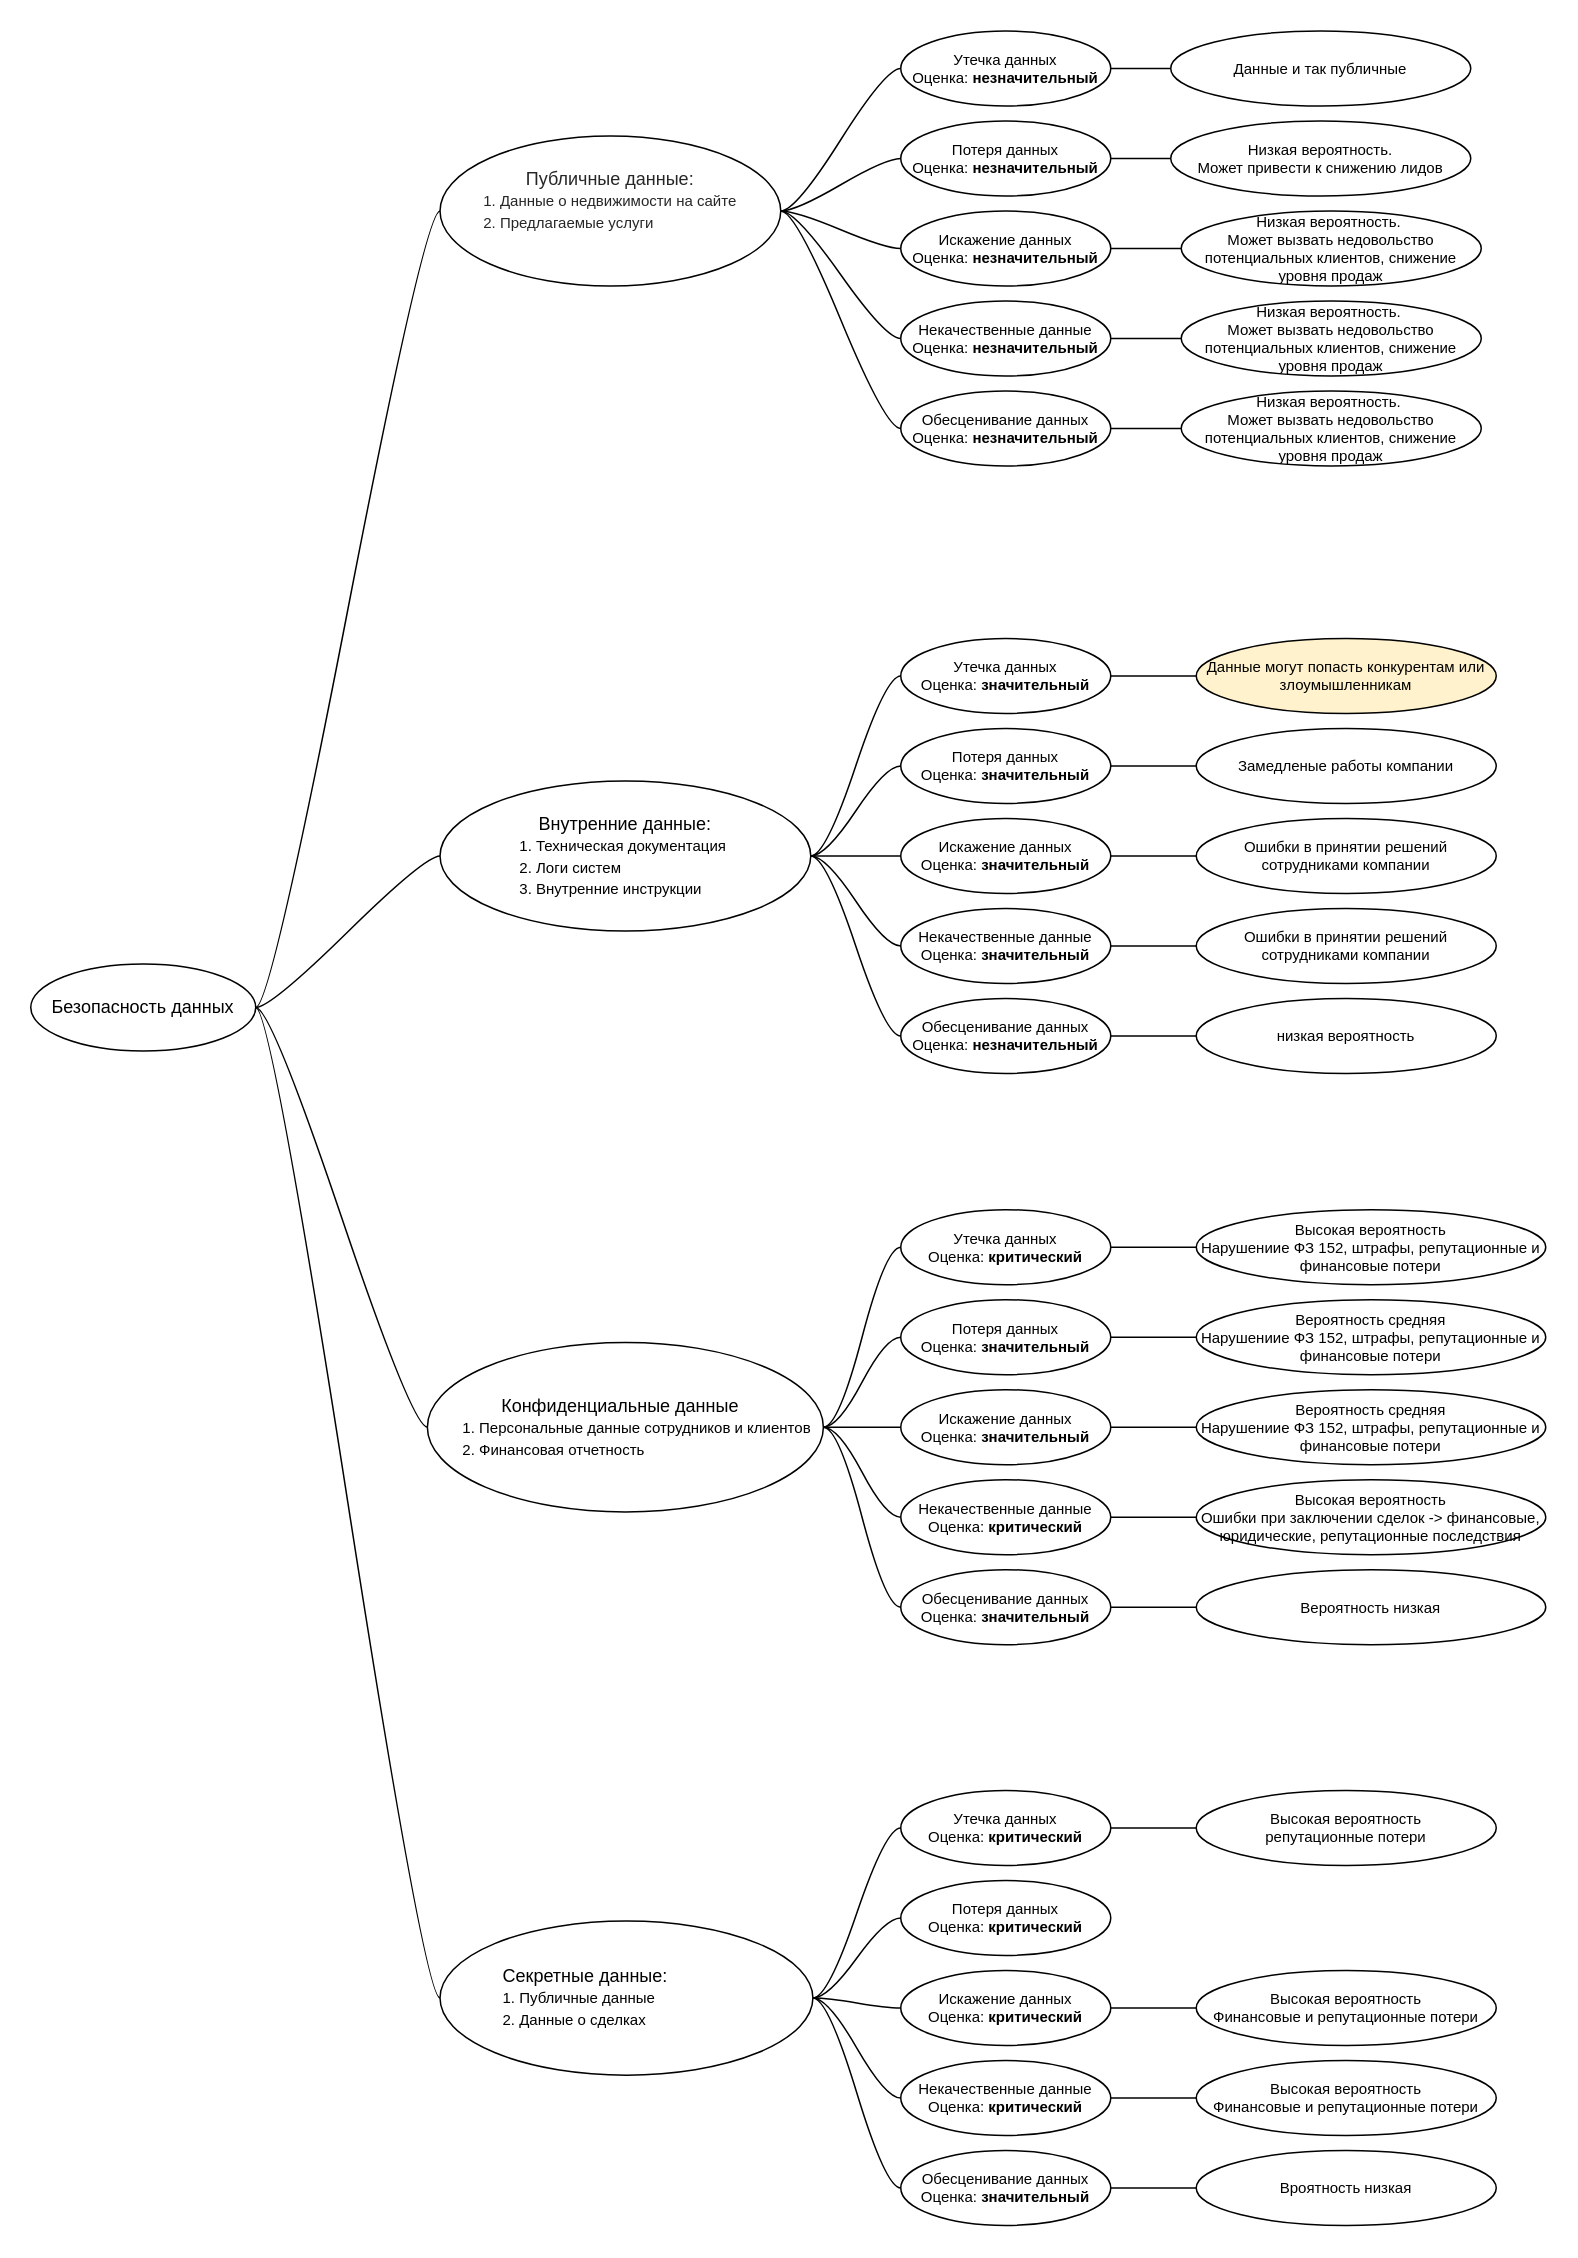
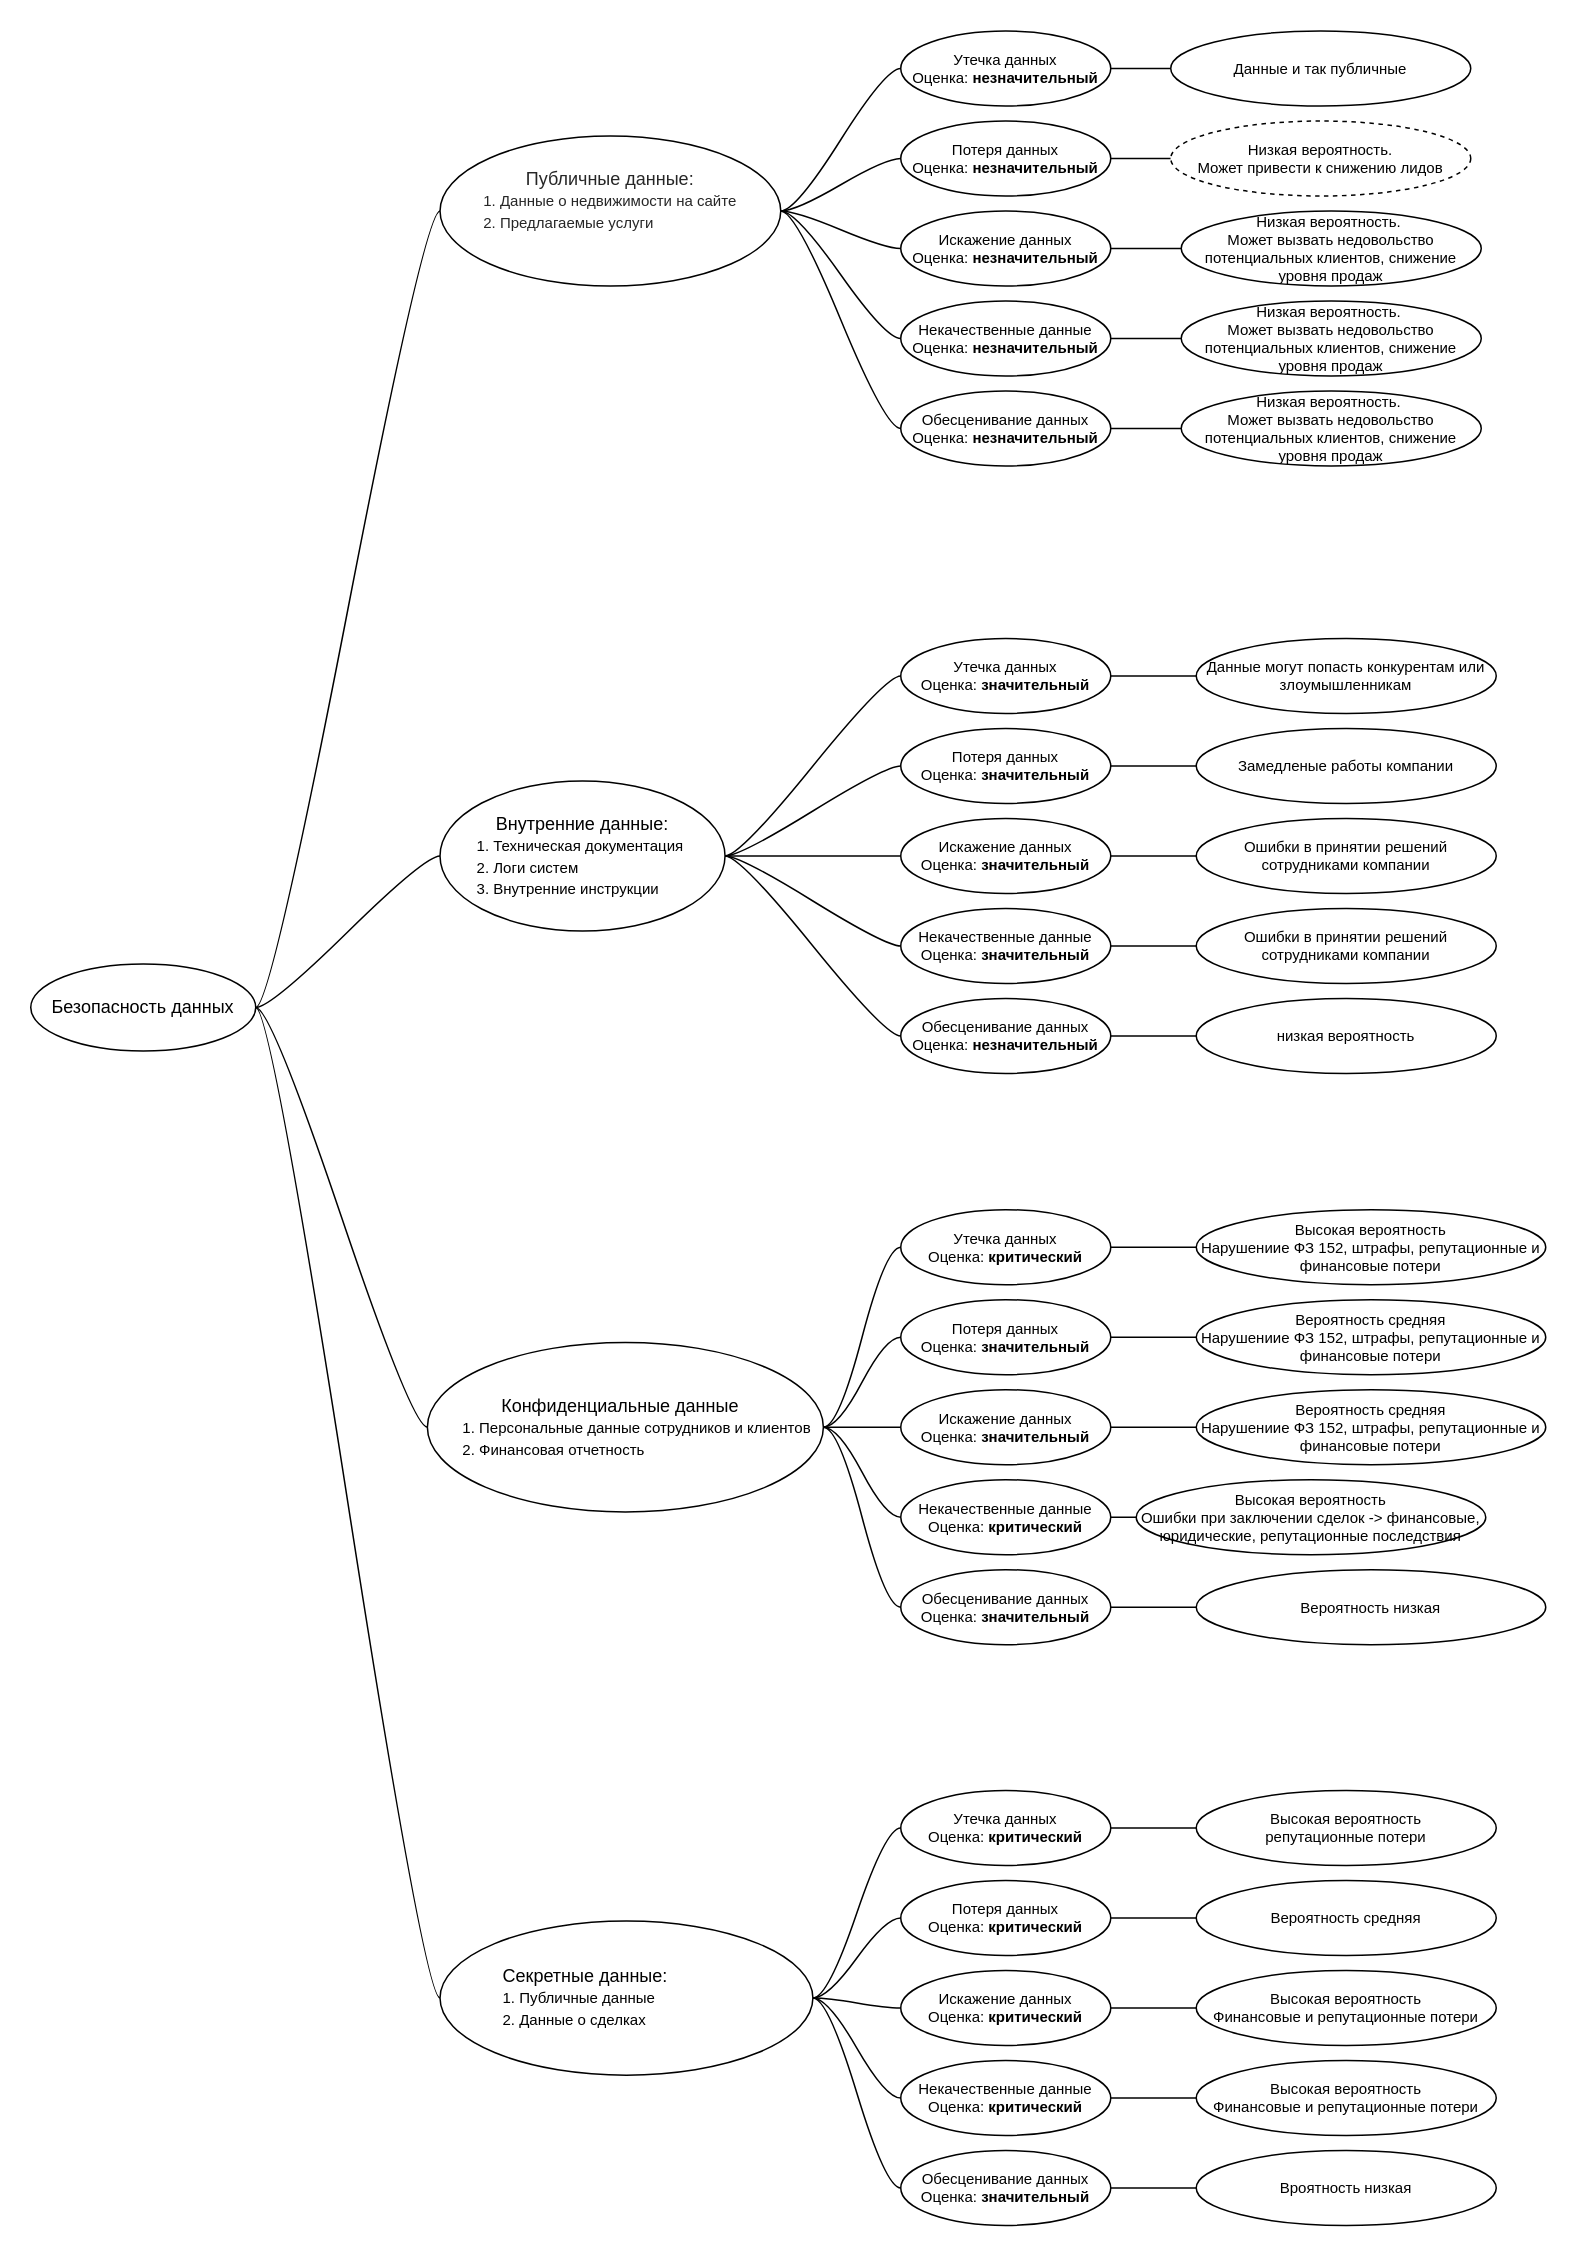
- <mxCell id="35" value="Низкая вероятность. &lt;br&gt;Может привести к снижению лидов" style="ellipse;whiteSpace=wrap;html=1;align=center;newEdgeStyle={&quot;edgeStyle&quot;:&quot;entityRelationEdgeStyle&quot;,&quot;startArrow&quot;:&quot;none&quot;,&quot;endArrow&quot;:&quot;none&quot;,&quot;segment&quot;:10,&quot;curved&quot;:1,&quot;sourcePerimeterSpacing&quot;:0,&quot;targetPerimeterSpacing&quot;:0};treeFolding=1;treeMoving=1;labelBackgroundColor=none;rounded=0;textShadow=0;labelBorderColor=none;fontSize=10;" vertex="1" parent="1"><mxGeometry x="780" y="80" width="200" height="50" as="geometry" /></mxCell>
+ <mxCell id="35" value="Низкая вероятность. &lt;br&gt;Может привести к снижению лидов" style="ellipse;whiteSpace=wrap;html=1;align=center;newEdgeStyle={&quot;edgeStyle&quot;:&quot;entityRelationEdgeStyle&quot;,&quot;startArrow&quot;:&quot;none&quot;,&quot;endArrow&quot;:&quot;none&quot;,&quot;segment&quot;:10,&quot;curved&quot;:1,&quot;sourcePerimeterSpacing&quot;:0,&quot;targetPerimeterSpacing&quot;:0};treeFolding=1;treeMoving=1;labelBackgroundColor=none;rounded=0;textShadow=0;labelBorderColor=none;fontSize=10;dashed=1;" vertex="1" parent="1"><mxGeometry x="780" y="80" width="200" height="50" as="geometry" /></mxCell>
- <mxCell id="66" value="Данные могут попасть конкурентам или злоумышленникам" style="ellipse;whiteSpace=wrap;html=1;align=center;newEdgeStyle={&quot;edgeStyle&quot;:&quot;entityRelationEdgeStyle&quot;,&quot;startArrow&quot;:&quot;none&quot;,&quot;endArrow&quot;:&quot;none&quot;,&quot;segment&quot;:10,&quot;curved&quot;:1,&quot;sourcePerimeterSpacing&quot;:0,&quot;targetPerimeterSpacing&quot;:0};treeFolding=1;treeMoving=1;labelBackgroundColor=none;rounded=0;textShadow=0;labelBorderColor=none;fontSize=10;fillColor=#fff2cc;" vertex="1" parent="1"><mxGeometry x="797" y="425" width="200" height="50" as="geometry" /></mxCell>
+ <mxCell id="66" value="Данные могут попасть конкурентам или злоумышленникам" style="ellipse;whiteSpace=wrap;html=1;align=center;newEdgeStyle={&quot;edgeStyle&quot;:&quot;entityRelationEdgeStyle&quot;,&quot;startArrow&quot;:&quot;none&quot;,&quot;endArrow&quot;:&quot;none&quot;,&quot;segment&quot;:10,&quot;curved&quot;:1,&quot;sourcePerimeterSpacing&quot;:0,&quot;targetPerimeterSpacing&quot;:0};treeFolding=1;treeMoving=1;labelBackgroundColor=none;rounded=0;textShadow=0;labelBorderColor=none;fontSize=10;" vertex="1" parent="1"><mxGeometry x="797" y="425" width="200" height="50" as="geometry" /></mxCell>
- <mxCell id="18" value="Внутренние данные:&lt;br&gt;&lt;div style=&quot;text-align: left;&quot;&gt;&lt;span style=&quot;background-color: transparent; color: light-dark(rgb(0, 0, 0), rgb(255, 255, 255));&quot;&gt;&lt;font style=&quot;font-size: 10px;&quot;&gt;1. Техническая документация&amp;nbsp;&lt;/font&gt;&lt;/span&gt;&lt;/div&gt;&lt;div style=&quot;text-align: left;&quot;&gt;&lt;span style=&quot;font-size: 10px;&quot;&gt;2. Логи систем&lt;/span&gt;&lt;/div&gt;&lt;div style=&quot;text-align: left;&quot;&gt;&lt;span style=&quot;font-size: 10px;&quot;&gt;3. Внутренние инструкции&lt;/span&gt;&lt;/div&gt;" style="ellipse;whiteSpace=wrap;html=1;align=center;newEdgeStyle={&quot;edgeStyle&quot;:&quot;entityRelationEdgeStyle&quot;,&quot;startArrow&quot;:&quot;none&quot;,&quot;endArrow&quot;:&quot;none&quot;,&quot;segment&quot;:10,&quot;curved&quot;:1,&quot;sourcePerimeterSpacing&quot;:0,&quot;targetPerimeterSpacing&quot;:0};treeFolding=1;treeMoving=1;labelBackgroundColor=none;rounded=0;" vertex="1" parent="1"><mxGeometry x="292.85" y="520" width="247.15" height="100" as="geometry" /></mxCell>
+ <mxCell id="18" value="Внутренние данные:&lt;br&gt;&lt;div style=&quot;text-align: left;&quot;&gt;&lt;span style=&quot;background-color: transparent; color: light-dark(rgb(0, 0, 0), rgb(255, 255, 255));&quot;&gt;&lt;font style=&quot;font-size: 10px;&quot;&gt;1. Техническая документация&amp;nbsp;&lt;/font&gt;&lt;/span&gt;&lt;/div&gt;&lt;div style=&quot;text-align: left;&quot;&gt;&lt;span style=&quot;font-size: 10px;&quot;&gt;2. Логи систем&lt;/span&gt;&lt;/div&gt;&lt;div style=&quot;text-align: left;&quot;&gt;&lt;span style=&quot;font-size: 10px;&quot;&gt;3. Внутренние инструкции&lt;/span&gt;&lt;/div&gt;" style="ellipse;whiteSpace=wrap;html=1;align=center;newEdgeStyle={&quot;edgeStyle&quot;:&quot;entityRelationEdgeStyle&quot;,&quot;startArrow&quot;:&quot;none&quot;,&quot;endArrow&quot;:&quot;none&quot;,&quot;segment&quot;:10,&quot;curved&quot;:1,&quot;sourcePerimeterSpacing&quot;:0,&quot;targetPerimeterSpacing&quot;:0};treeFolding=1;treeMoving=1;labelBackgroundColor=none;rounded=0;" vertex="1" parent="1"><mxGeometry x="292.85" y="520" width="190" height="100" as="geometry" /></mxCell>
- <mxCell id="74" value="Высокая вероятность&lt;div&gt;Ошибки при заключении сделок -&amp;gt; финансовые, юридические, репутационные последствия&lt;/div&gt;" style="ellipse;whiteSpace=wrap;html=1;align=center;newEdgeStyle={&quot;edgeStyle&quot;:&quot;entityRelationEdgeStyle&quot;,&quot;startArrow&quot;:&quot;none&quot;,&quot;endArrow&quot;:&quot;none&quot;,&quot;segment&quot;:10,&quot;curved&quot;:1,&quot;sourcePerimeterSpacing&quot;:0,&quot;targetPerimeterSpacing&quot;:0};treeFolding=1;treeMoving=1;labelBackgroundColor=none;rounded=0;textShadow=0;labelBorderColor=none;fontSize=10;" vertex="1" parent="1"><mxGeometry x="797" y="985.79" width="233" height="50" as="geometry" /></mxCell>
+ <mxCell id="74" value="Высокая вероятность&lt;div&gt;Ошибки при заключении сделок -&amp;gt; финансовые, юридические, репутационные последствия&lt;/div&gt;" style="ellipse;whiteSpace=wrap;html=1;align=center;newEdgeStyle={&quot;edgeStyle&quot;:&quot;entityRelationEdgeStyle&quot;,&quot;startArrow&quot;:&quot;none&quot;,&quot;endArrow&quot;:&quot;none&quot;,&quot;segment&quot;:10,&quot;curved&quot;:1,&quot;sourcePerimeterSpacing&quot;:0,&quot;targetPerimeterSpacing&quot;:0};treeFolding=1;treeMoving=1;labelBackgroundColor=none;rounded=0;textShadow=0;labelBorderColor=none;fontSize=10;" vertex="1" parent="1"><mxGeometry x="757" y="985.79" width="233" height="50" as="geometry" /></mxCell>
+ <mxCell id="76" style="edgeStyle=entityRelationEdgeStyle;rounded=0;orthogonalLoop=1;jettySize=auto;html=1;startArrow=none;endArrow=none;segment=10;curved=1;sourcePerimeterSpacing=0;targetPerimeterSpacing=0;" edge="1" parent="1" source="77" target="87"><mxGeometry relative="1" as="geometry" /></mxCell>
+ <mxCell id="87" value="Вероятность средняя" style="ellipse;whiteSpace=wrap;html=1;align=center;newEdgeStyle={&quot;edgeStyle&quot;:&quot;entityRelationEdgeStyle&quot;,&quot;startArrow&quot;:&quot;none&quot;,&quot;endArrow&quot;:&quot;none&quot;,&quot;segment&quot;:10,&quot;curved&quot;:1,&quot;sourcePerimeterSpacing&quot;:0,&quot;targetPerimeterSpacing&quot;:0};treeFolding=1;treeMoving=1;labelBackgroundColor=none;rounded=0;textShadow=0;labelBorderColor=none;fontSize=10;" vertex="1" parent="1"><mxGeometry x="797" y="1253" width="200" height="50" as="geometry" /></mxCell>
